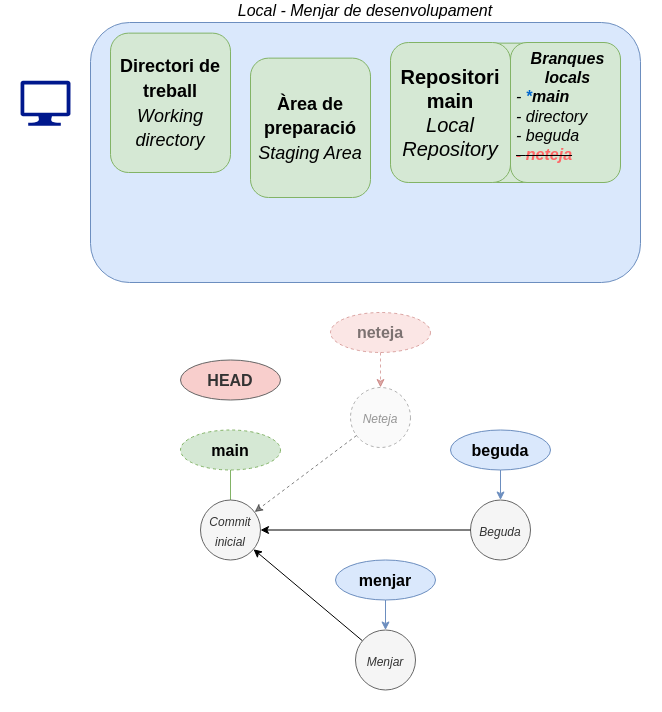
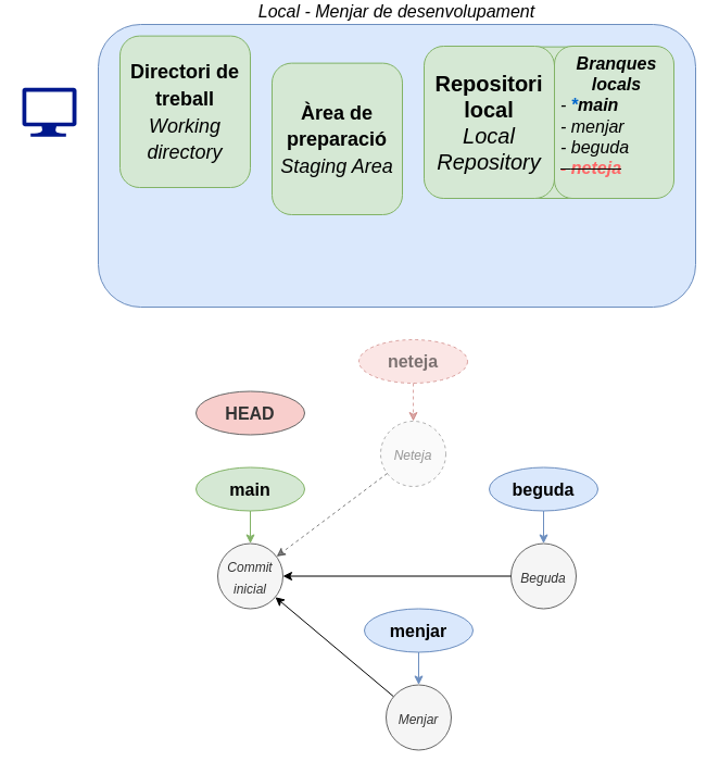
- <mxCell id="15" value="&lt;b style=&quot;font-style: italic; font-size: 16px;&quot;&gt;Branques locals&lt;/b&gt;&lt;br style=&quot;font-size: 16px;&quot;&gt;&lt;div style=&quot;font-style: italic; text-align: left;&quot;&gt;&lt;span style=&quot;background-color: initial;&quot;&gt;-&amp;nbsp;&lt;/span&gt;&lt;b style=&quot;background-color: initial;&quot;&gt;&lt;font color=&quot;#0066cc&quot;&gt;*&lt;/font&gt;&lt;/b&gt;&lt;b style=&quot;background-color: initial;&quot;&gt;main&lt;/b&gt;&lt;/div&gt;&lt;div style=&quot;text-align: left;&quot;&gt;&lt;span style=&quot;background-color: initial;&quot;&gt;&lt;i&gt;- directory&lt;/i&gt;&lt;/span&gt;&lt;/div&gt;&lt;div style=&quot;font-style: italic; text-align: left;&quot;&gt;&lt;span style=&quot;background-color: initial;&quot;&gt;- beguda&lt;/span&gt;&lt;/div&gt;&lt;div style=&quot;font-style: italic; text-align: left;&quot;&gt;&lt;b&gt;&lt;strike&gt;&lt;font color=&quot;#ff6666&quot;&gt;&lt;span style=&quot;background-color: initial;&quot;&gt;-&amp;nbsp;&lt;/span&gt;&lt;span style=&quot;background-color: initial;&quot;&gt;neteja&lt;/span&gt;&lt;/font&gt;&lt;/strike&gt;&lt;/b&gt;&lt;/div&gt;" style="rounded=1;whiteSpace=wrap;html=1;fontSize=16;fillColor=#d5e8d4;strokeColor=#82b366;verticalAlign=top;spacingLeft=5;" vertex="1" parent="1"><mxGeometry x="510" y="40" width="110" height="140" as="geometry" /></mxCell>
+ <mxCell id="15" value="&lt;b style=&quot;font-style: italic; font-size: 16px;&quot;&gt;Branques locals&lt;/b&gt;&lt;br style=&quot;font-size: 16px;&quot;&gt;&lt;div style=&quot;font-style: italic; text-align: left;&quot;&gt;&lt;span style=&quot;background-color: initial;&quot;&gt;-&amp;nbsp;&lt;/span&gt;&lt;b style=&quot;background-color: initial;&quot;&gt;&lt;font color=&quot;#0066cc&quot;&gt;*&lt;/font&gt;&lt;/b&gt;&lt;b style=&quot;background-color: initial;&quot;&gt;main&lt;/b&gt;&lt;/div&gt;&lt;div style=&quot;text-align: left;&quot;&gt;&lt;span style=&quot;background-color: initial;&quot;&gt;&lt;i&gt;- menjar&lt;/i&gt;&lt;/span&gt;&lt;/div&gt;&lt;div style=&quot;font-style: italic; text-align: left;&quot;&gt;&lt;span style=&quot;background-color: initial;&quot;&gt;- beguda&lt;/span&gt;&lt;/div&gt;&lt;div style=&quot;font-style: italic; text-align: left;&quot;&gt;&lt;b&gt;&lt;strike&gt;&lt;font color=&quot;#ff6666&quot;&gt;&lt;span style=&quot;background-color: initial;&quot;&gt;-&amp;nbsp;&lt;/span&gt;&lt;span style=&quot;background-color: initial;&quot;&gt;neteja&lt;/span&gt;&lt;/font&gt;&lt;/strike&gt;&lt;/b&gt;&lt;/div&gt;" style="rounded=1;whiteSpace=wrap;html=1;fontSize=16;fillColor=#d5e8d4;strokeColor=#82b366;verticalAlign=top;spacingLeft=5;" vertex="1" parent="1"><mxGeometry x="510" y="40" width="110" height="140" as="geometry" /></mxCell>
- <mxCell id="10" value="&lt;b&gt;Repositori main&lt;/b&gt;&lt;i&gt;&lt;br&gt;Local Repository&lt;/i&gt;" style="rounded=1;whiteSpace=wrap;html=1;fontSize=20;fillColor=#d5e8d4;strokeColor=#82b366;" vertex="1" parent="1"><mxGeometry x="390" y="40" width="120" height="140" as="geometry" /></mxCell>
+ <mxCell id="10" value="&lt;b&gt;Repositori local&lt;/b&gt;&lt;i&gt;&lt;br&gt;Local Repository&lt;/i&gt;" style="rounded=1;whiteSpace=wrap;html=1;fontSize=20;fillColor=#d5e8d4;strokeColor=#82b366;" vertex="1" parent="1"><mxGeometry x="390" y="40" width="120" height="140" as="geometry" /></mxCell>
- <mxCell id="3" value="main" style="ellipse;whiteSpace=wrap;html=1;fillColor=#d5e8d4;strokeColor=#82b366;fontSize=16;fontStyle=1;dashed=1;" vertex="1" parent="1"><mxGeometry x="180" y="427.5" width="100" height="40" as="geometry" /></mxCell>
+ <mxCell id="3" value="main" style="ellipse;whiteSpace=wrap;html=1;fillColor=#d5e8d4;strokeColor=#82b366;fontSize=16;fontStyle=1" vertex="1" parent="1"><mxGeometry x="180" y="427.5" width="100" height="40" as="geometry" /></mxCell>
- <mxCell id="2" style="rounded=0;orthogonalLoop=1;jettySize=auto;html=1;exitX=0.5;exitY=1;exitDx=0;exitDy=0;fillColor=#d5e8d4;strokeColor=#82b366;endArrow=none;" edge="1" parent="1" source="3" target="6"><mxGeometry relative="1" as="geometry"><mxPoint x="206.667" y="507.5" as="targetPoint" /></mxGeometry></mxCell>
+ <mxCell id="2" style="rounded=0;orthogonalLoop=1;jettySize=auto;html=1;exitX=0.5;exitY=1;exitDx=0;exitDy=0;fillColor=#d5e8d4;strokeColor=#82b366;" edge="1" parent="1" source="3" target="6"><mxGeometry relative="1" as="geometry"><mxPoint x="206.667" y="507.5" as="targetPoint" /></mxGeometry></mxCell>
